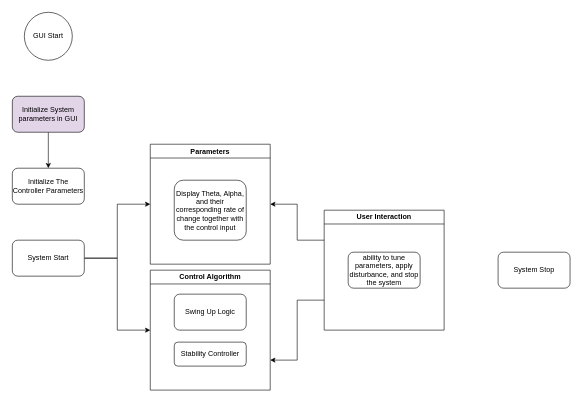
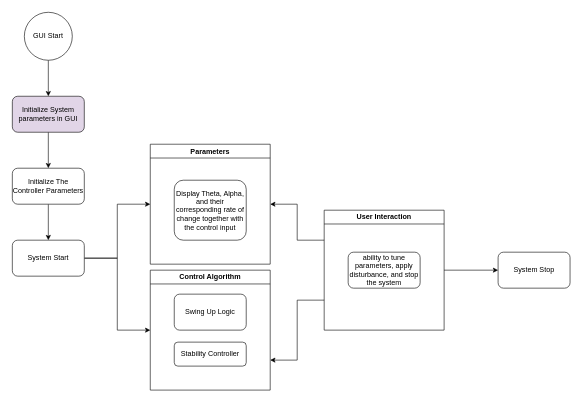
+ <mxCell id="4" style="edgeStyle=orthogonalEdgeStyle;rounded=0;orthogonalLoop=1;jettySize=auto;html=1;exitX=0.5;exitY=1;exitDx=0;exitDy=0;entryX=0.5;entryY=0;entryDx=0;entryDy=0;" edge="1" parent="1" source="5" target="3"><mxGeometry relative="1" as="geometry" /></mxCell>
+ <mxCell id="6" style="edgeStyle=orthogonalEdgeStyle;rounded=0;orthogonalLoop=1;jettySize=auto;html=1;exitX=0.5;exitY=1;exitDx=0;exitDy=0;entryX=0.5;entryY=0;entryDx=0;entryDy=0;" edge="1" parent="1" source="7" target="10"><mxGeometry relative="1" as="geometry" /></mxCell>
+ <mxCell id="18" style="edgeStyle=orthogonalEdgeStyle;rounded=0;orthogonalLoop=1;jettySize=auto;html=1;exitX=1;exitY=0.5;exitDx=0;exitDy=0;entryX=0;entryY=0.5;entryDx=0;entryDy=0;" edge="1" parent="1" source="19" target="21"><mxGeometry relative="1" as="geometry" /></mxCell>
